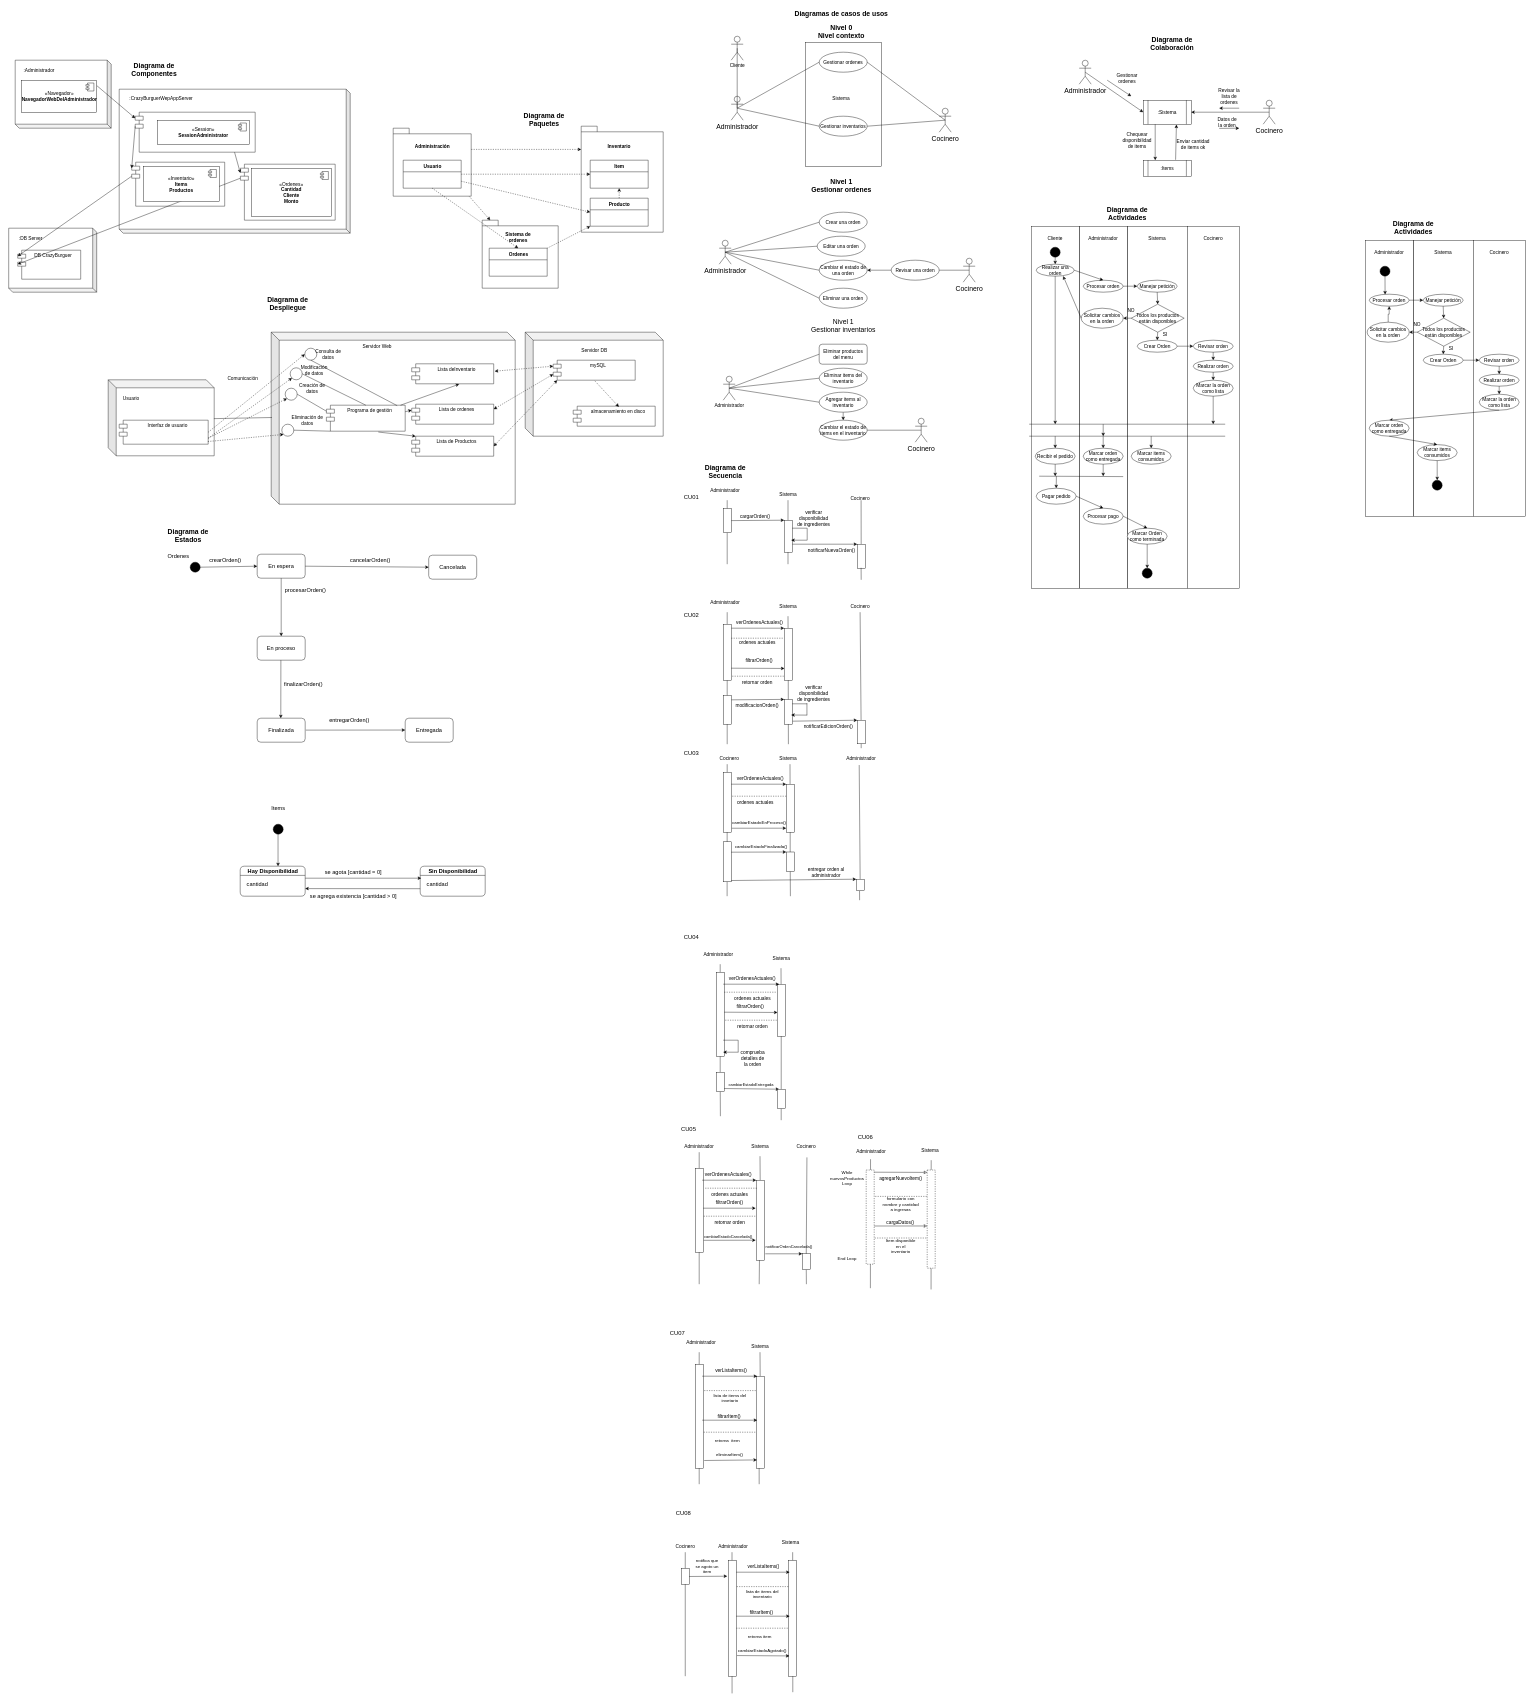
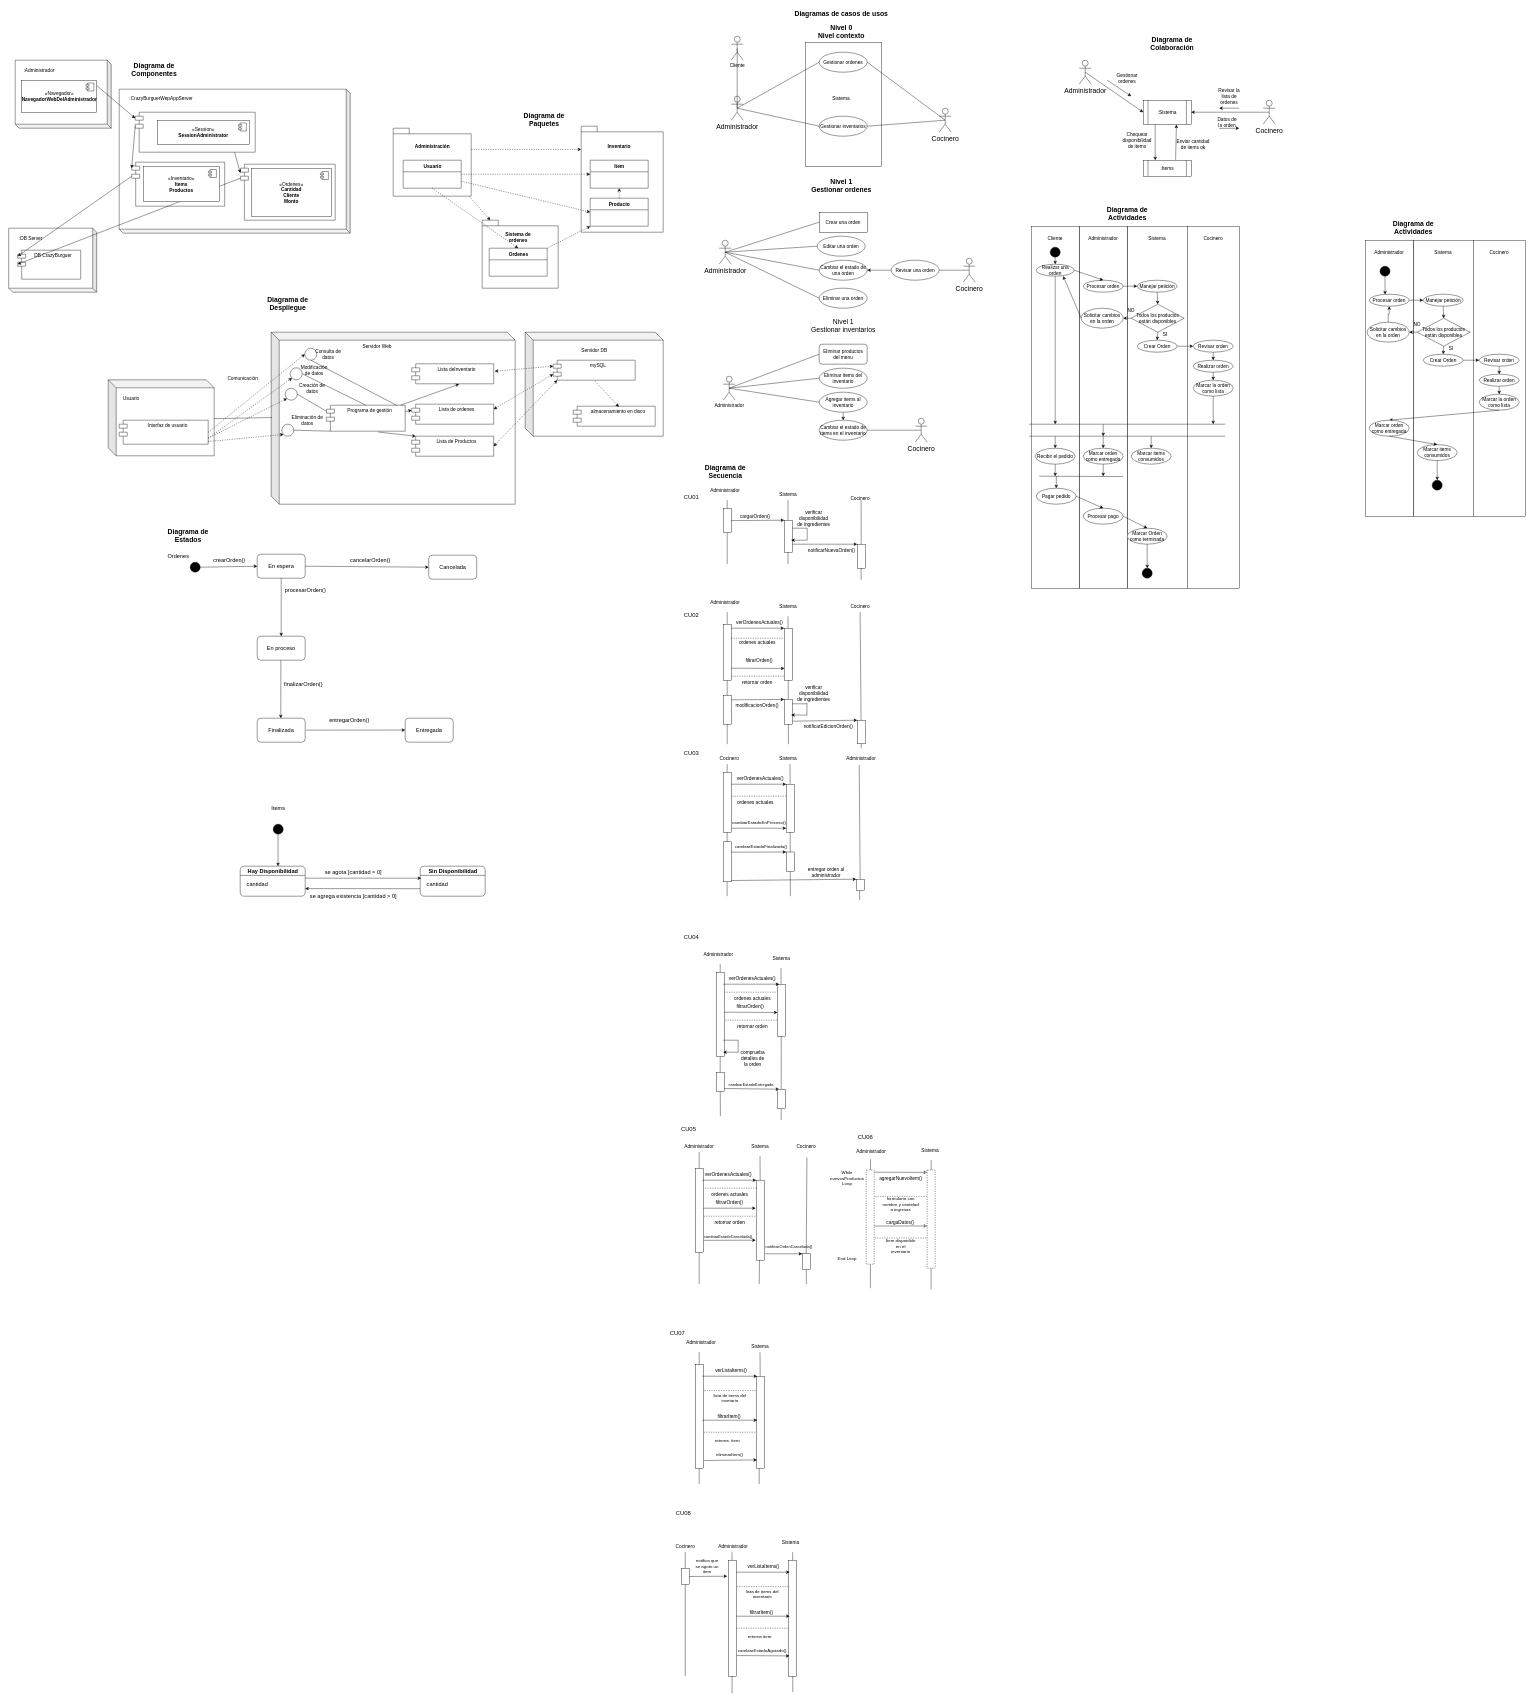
- <mxCell id="19" value="Crear una orden" style="ellipse;whiteSpace=wrap;html=1;" parent="1" vertex="1"><mxGeometry x="2047" y="530" width="120" height="50" as="geometry" /></mxCell>
+ <mxCell id="19" value="Crear una orden" style="whiteSpace=wrap;html=1;rounded=0;" parent="1" vertex="1"><mxGeometry x="2047" y="530" width="120" height="50" as="geometry" /></mxCell>
- <mxCell id="301" value="crearOrden()" style="text;html=1;align=center;verticalAlign=middle;resizable=0;points=[];autosize=1;strokeColor=none;fillColor=none;fontSize=14;" parent="1" vertex="1"><mxGeometry x="512" y="1385" width="100" height="30" as="geometry" /></mxCell>
+ <mxCell id="301" value="crearOrden()" style="text;html=1;align=center;verticalAlign=middle;resizable=0;points=[];autosize=1;strokeColor=none;fillColor=none;fontSize=14;" parent="1" vertex="1"><mxGeometry x="522" y="1385" width="100" height="30" as="geometry" /></mxCell>
